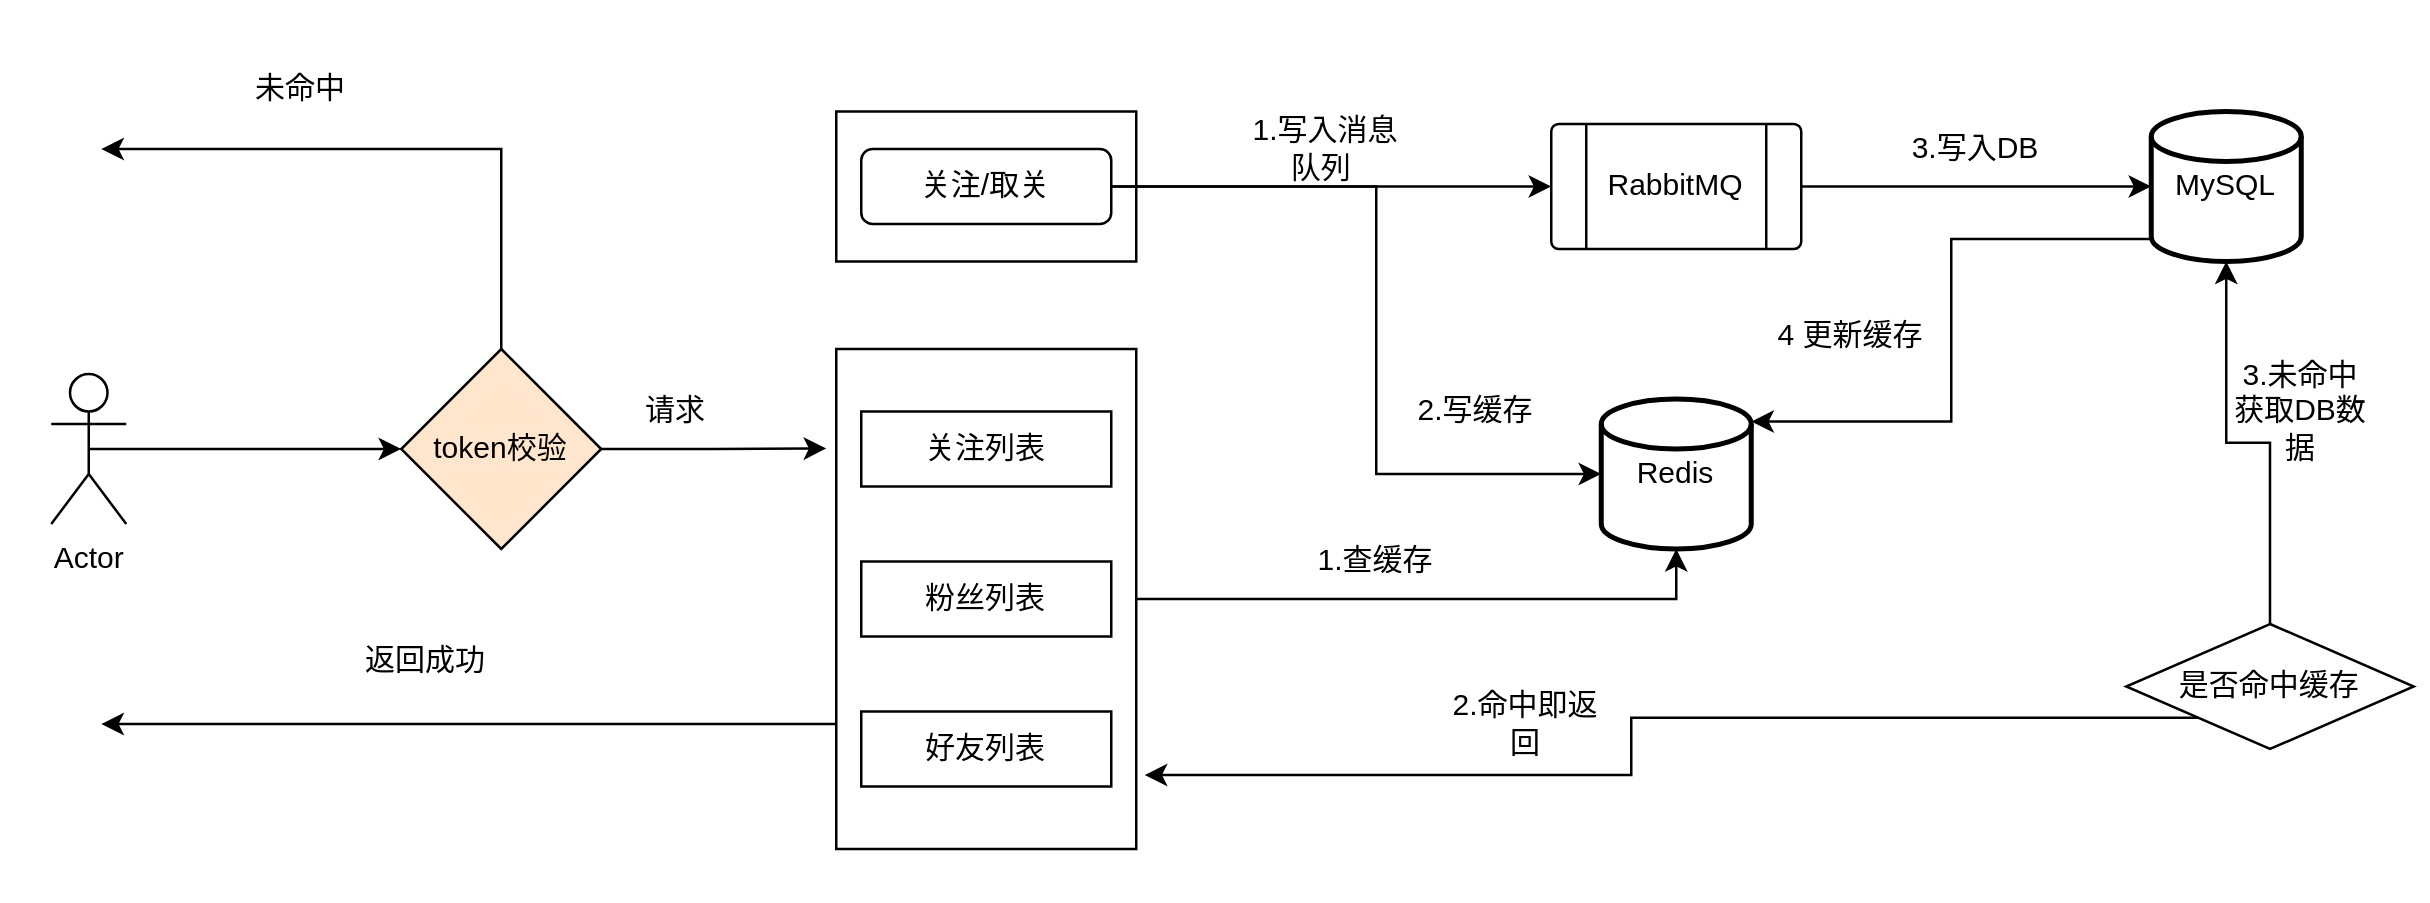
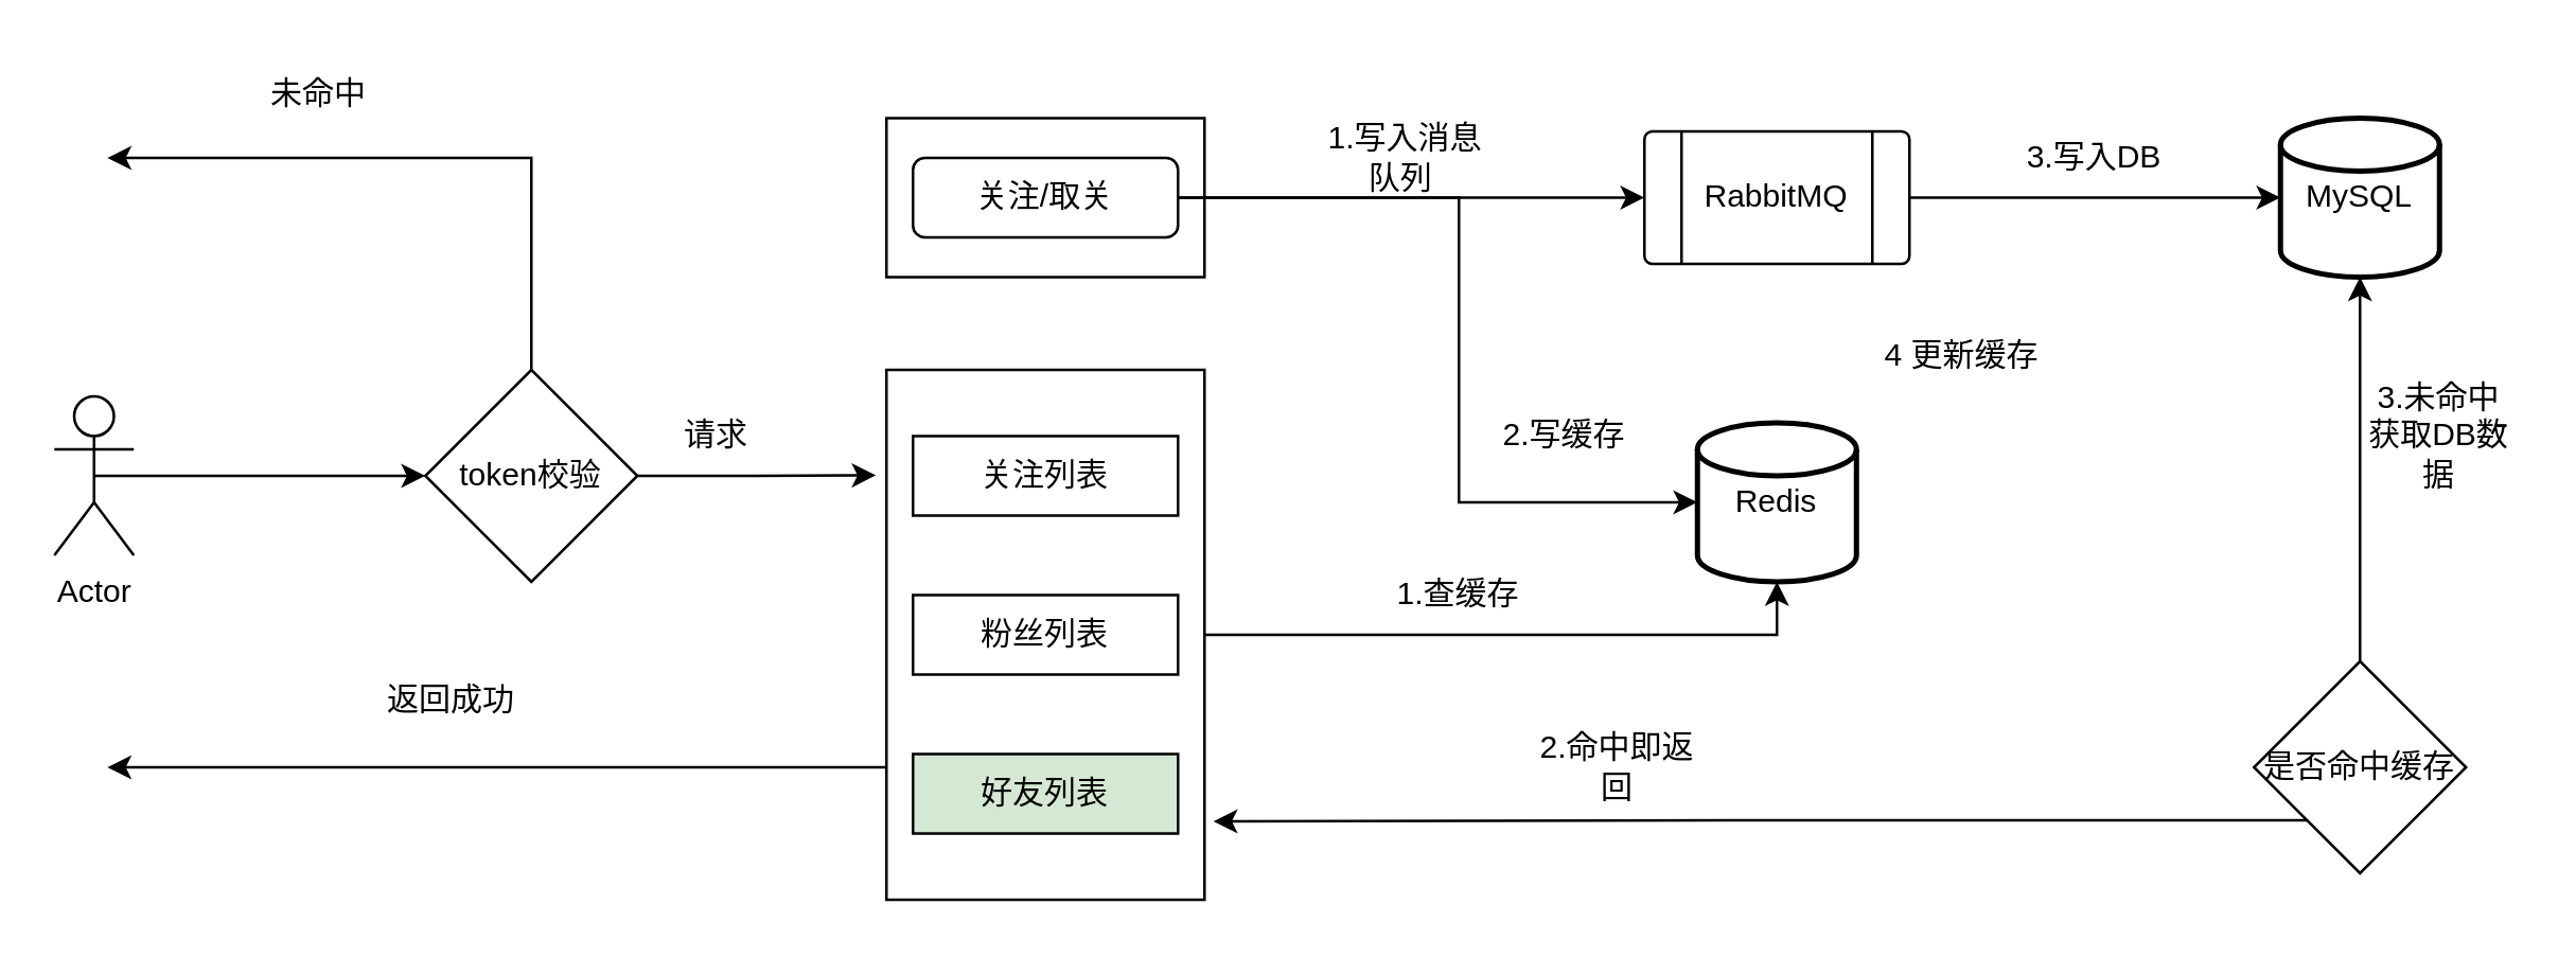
- <mxCell id="4" style="edgeStyle=orthogonalEdgeStyle;rounded=0;orthogonalLoop=1;jettySize=auto;html=1;exitX=0;exitY=0.85;exitDx=0;exitDy=0;exitPerimeter=0;entryX=1;entryY=0.15;entryDx=0;entryDy=0;entryPerimeter=0;" parent="1" source="5" target="6" edge="1"><mxGeometry relative="1" as="geometry" /></mxCell>
- <mxCell id="9" value="token校验" style="rhombus;whiteSpace=wrap;html=1;fillColor=#ffe6cc;" parent="1" vertex="1"><mxGeometry x="160" y="139" width="80" height="80" as="geometry" /></mxCell>
+ <mxCell id="9" value="token校验" style="rhombus;whiteSpace=wrap;html=1;" parent="1" vertex="1"><mxGeometry x="160" y="139" width="80" height="80" as="geometry" /></mxCell>
- <mxCell id="28" value="是否命中缓存" style="rhombus;whiteSpace=wrap;html=1;" parent="1" vertex="1"><mxGeometry x="850" y="249" width="115" height="50" as="geometry" /></mxCell>
+ <mxCell id="28" value="是否命中缓存" style="rhombus;whiteSpace=wrap;html=1;" parent="1" vertex="1"><mxGeometry x="850" y="249" width="80" height="80" as="geometry" /></mxCell>
- <mxCell id="18" value="好友列表" style="rounded=0;whiteSpace=wrap;html=1;" parent="1" vertex="1"><mxGeometry x="344" y="284" width="100" height="30" as="geometry" /></mxCell>
+ <mxCell id="18" value="好友列表" style="rounded=0;whiteSpace=wrap;html=1;fillColor=#d5e8d4;" parent="1" vertex="1"><mxGeometry x="344" y="284" width="100" height="30" as="geometry" /></mxCell>
